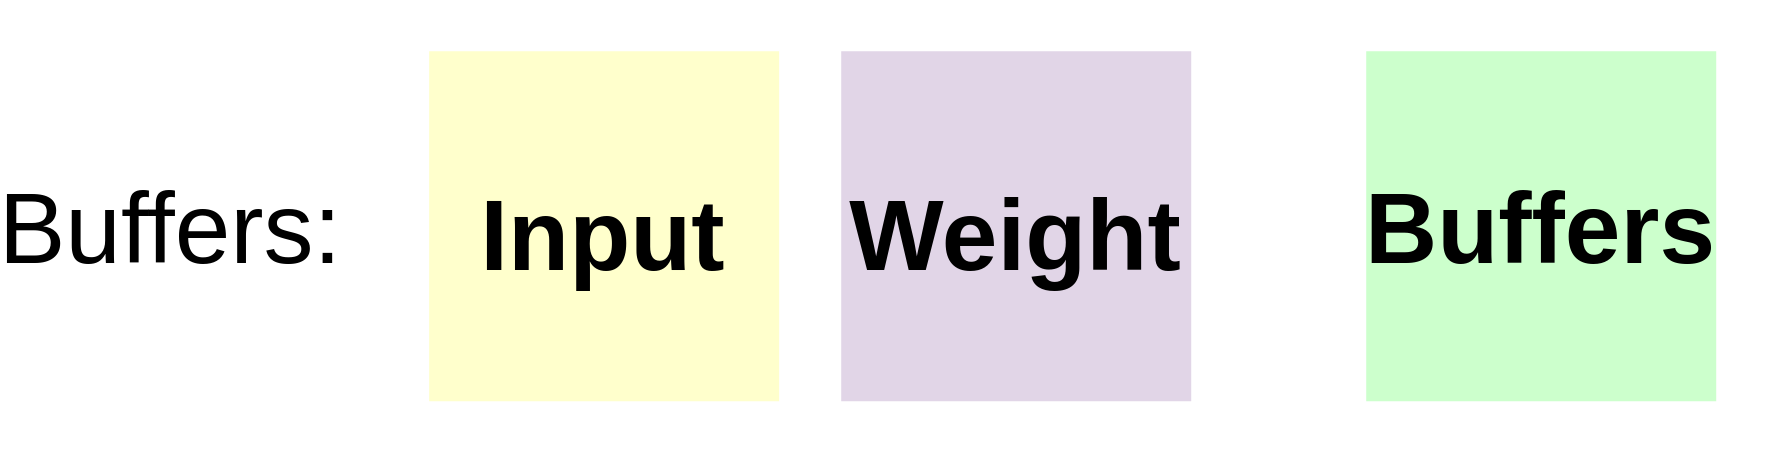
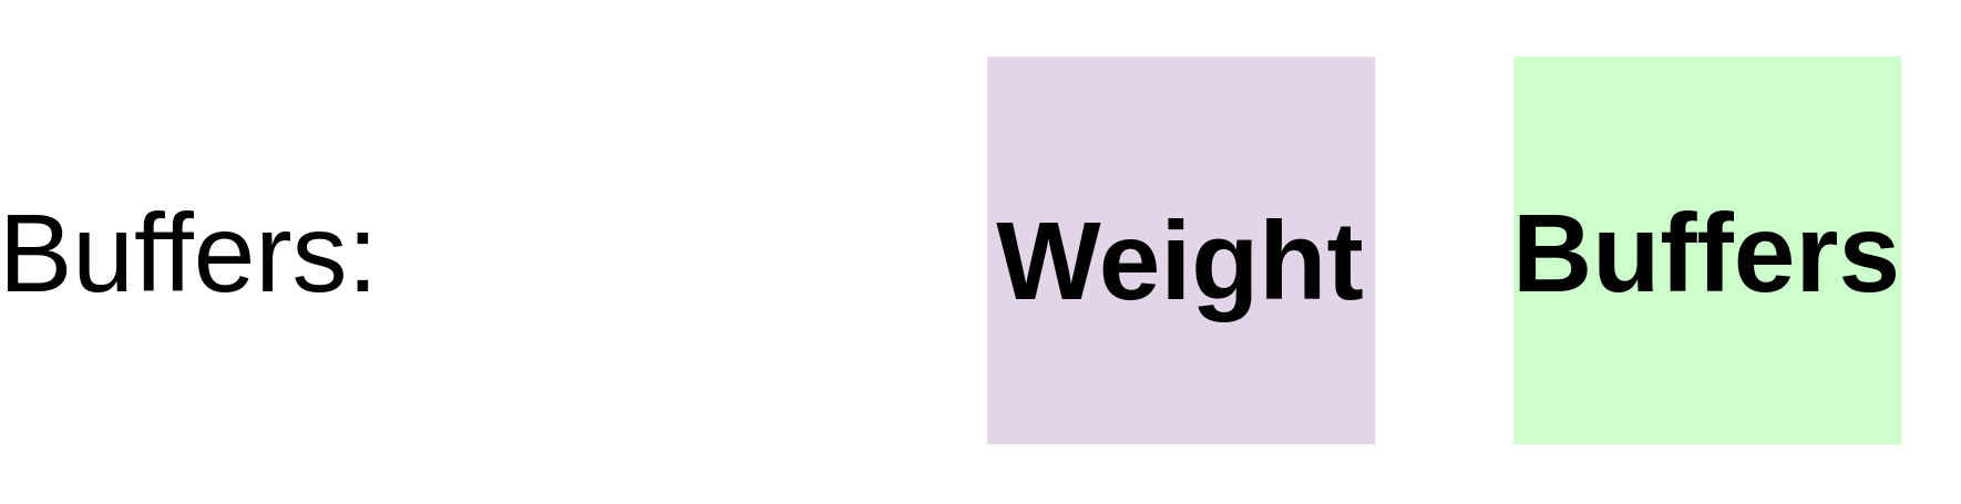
- <mxCell id="5" value="&lt;font style=&quot;font-size: 40px&quot;&gt;Input&lt;/font&gt;" style="whiteSpace=wrap;html=1;aspect=fixed;strokeWidth=3;fontSize=50;fontStyle=1;strokeColor=none;fillColor=#FFFFCC;" vertex="1" parent="1"><mxGeometry x="143.16" y="20" width="140" height="140" as="geometry" /></mxCell>
- <mxCell id="3" value="&lt;font style=&quot;font-size: 40px&quot;&gt;Weight&lt;/font&gt;" style="whiteSpace=wrap;html=1;aspect=fixed;fillColor=#e1d5e7;strokeWidth=3;fontSize=50;fontStyle=1;strokeColor=none;" vertex="1" parent="1"><mxGeometry x="307.99" y="20" width="140" height="140" as="geometry" /></mxCell>
+ <mxCell id="3" value="&lt;font style=&quot;font-size: 40px&quot;&gt;Weight&lt;/font&gt;" style="whiteSpace=wrap;html=1;aspect=fixed;fillColor=#e1d5e7;strokeWidth=3;fontSize=50;fontStyle=1;strokeColor=none;" vertex="1" parent="1"><mxGeometry x="327.99" y="20" width="140" height="140" as="geometry" /></mxCell>
